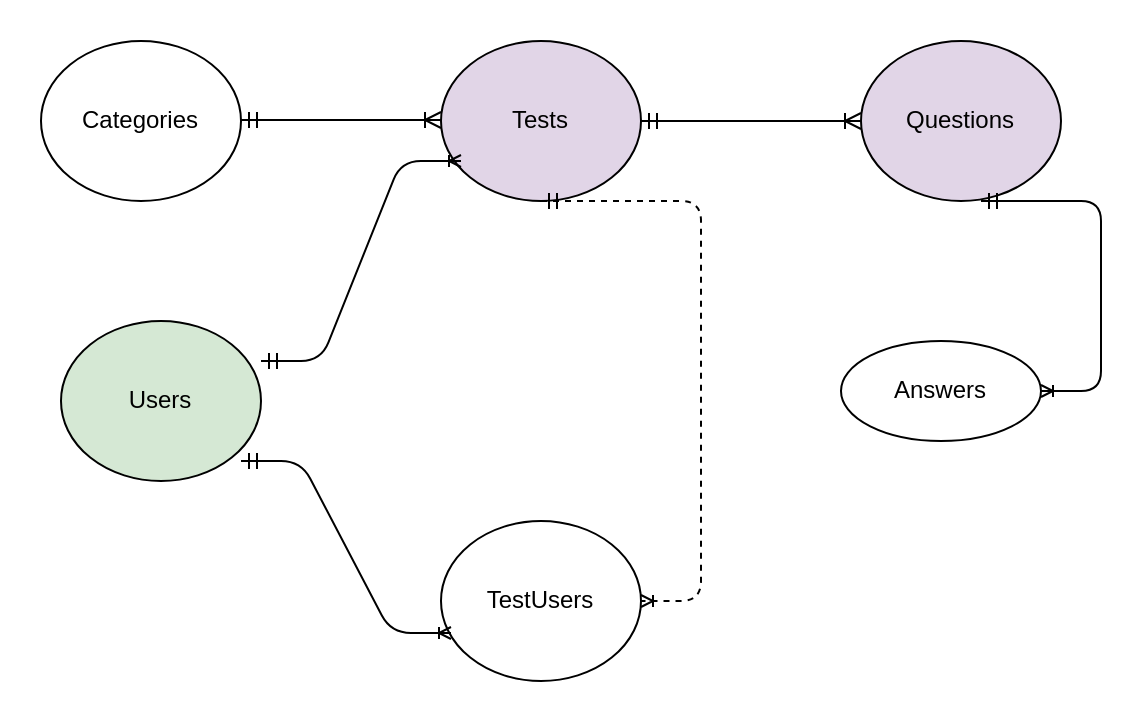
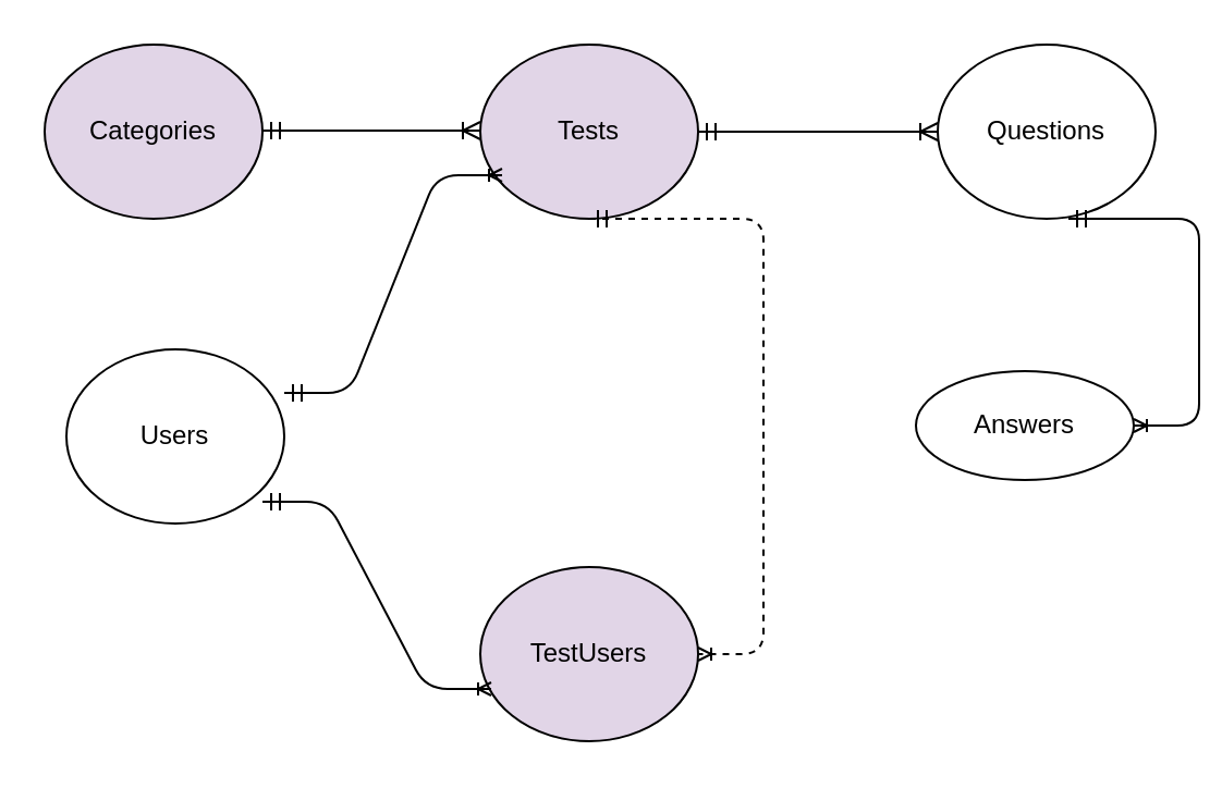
- <mxCell id="2" value="Categories" style="ellipse;whiteSpace=wrap;html=1;" vertex="1" parent="1"><mxGeometry x="20" y="20" width="100" height="80" as="geometry" /></mxCell>
+ <mxCell id="2" value="Categories" style="ellipse;whiteSpace=wrap;html=1;fillColor=#e1d5e7;" vertex="1" parent="1"><mxGeometry x="20" y="20" width="100" height="80" as="geometry" /></mxCell>
- <mxCell id="5" value="Questions" style="ellipse;whiteSpace=wrap;html=1;fillColor=#e1d5e7;" vertex="1" parent="1"><mxGeometry x="430" y="20" width="100" height="80" as="geometry" /></mxCell>
+ <mxCell id="5" value="Questions" style="ellipse;whiteSpace=wrap;html=1;" vertex="1" parent="1"><mxGeometry x="430" y="20" width="100" height="80" as="geometry" /></mxCell>
- <mxCell id="10" value="Users&lt;br&gt;" style="ellipse;whiteSpace=wrap;html=1;fillColor=#d5e8d4;" vertex="1" parent="1"><mxGeometry x="30" y="160" width="100" height="80" as="geometry" /></mxCell>
+ <mxCell id="10" value="Users&lt;br&gt;" style="ellipse;whiteSpace=wrap;html=1;" vertex="1" parent="1"><mxGeometry x="30" y="160" width="100" height="80" as="geometry" /></mxCell>
- <mxCell id="9" value="TestUsers" style="ellipse;whiteSpace=wrap;html=1;" vertex="1" parent="1"><mxGeometry x="220" y="260" width="100" height="80" as="geometry" /></mxCell>
+ <mxCell id="9" value="TestUsers" style="ellipse;whiteSpace=wrap;html=1;fillColor=#e1d5e7;" vertex="1" parent="1"><mxGeometry x="220" y="260" width="100" height="80" as="geometry" /></mxCell>
